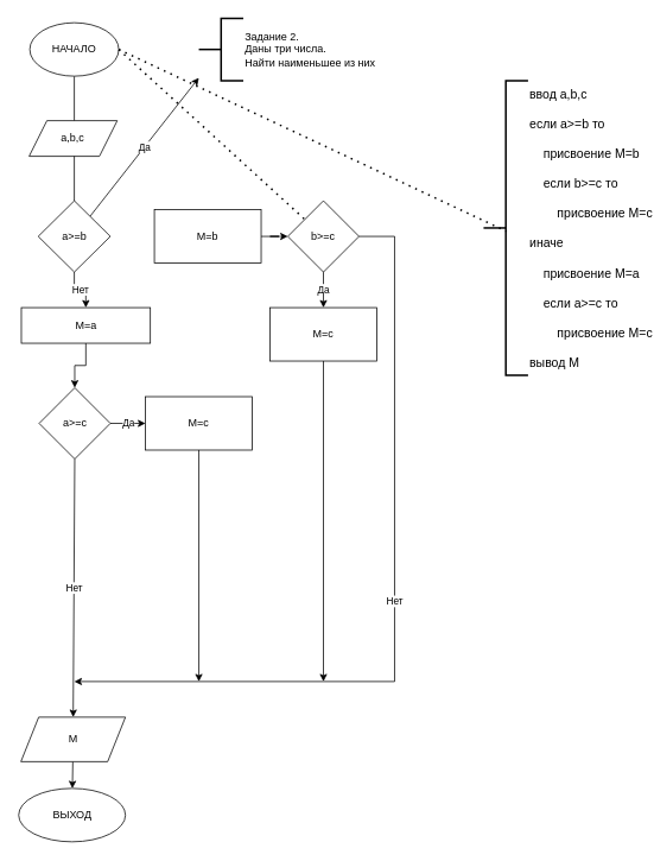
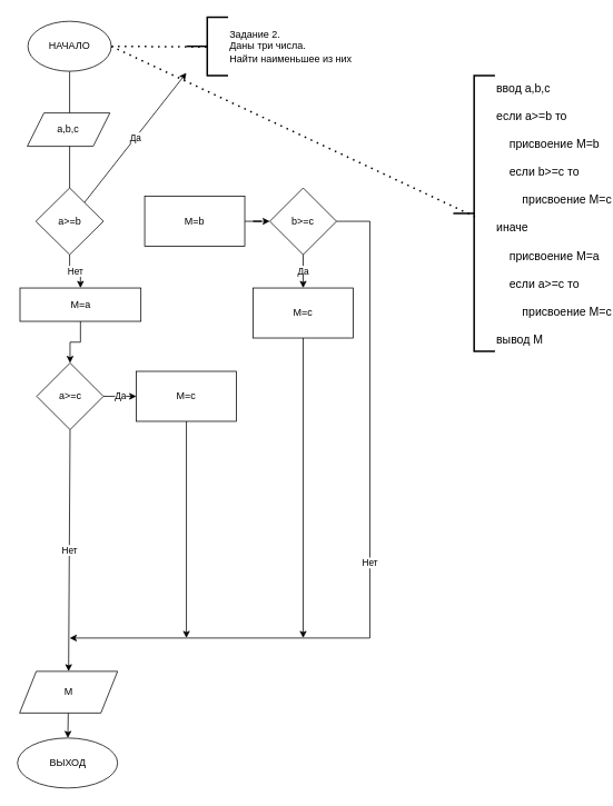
- <mxCell id="18" value="" style="endArrow=none;dashed=1;html=1;dashPattern=1 3;strokeWidth=2;rounded=0;exitX=1;exitY=0.5;exitDx=0;exitDy=0;" edge="1" parent="1" source="3" target="24"><mxGeometry width="50" height="50" relative="1" as="geometry"><mxPoint x="215.5" y="165" as="sourcePoint" /><mxPoint x="265.5" y="115" as="targetPoint" /></mxGeometry></mxCell>
+ <mxCell id="18" value="" style="endArrow=none;dashed=1;html=1;dashPattern=1 3;strokeWidth=2;rounded=0;exitX=1;exitY=0.5;exitDx=0;exitDy=0;entryX=0.52;entryY=0.512;entryDx=0;entryDy=0;entryPerimeter=0;" edge="1" parent="1" source="3" target="17"><mxGeometry width="50" height="50" relative="1" as="geometry"><mxPoint x="215.5" y="165" as="sourcePoint" /><mxPoint x="265.5" y="115" as="targetPoint" /></mxGeometry></mxCell>
